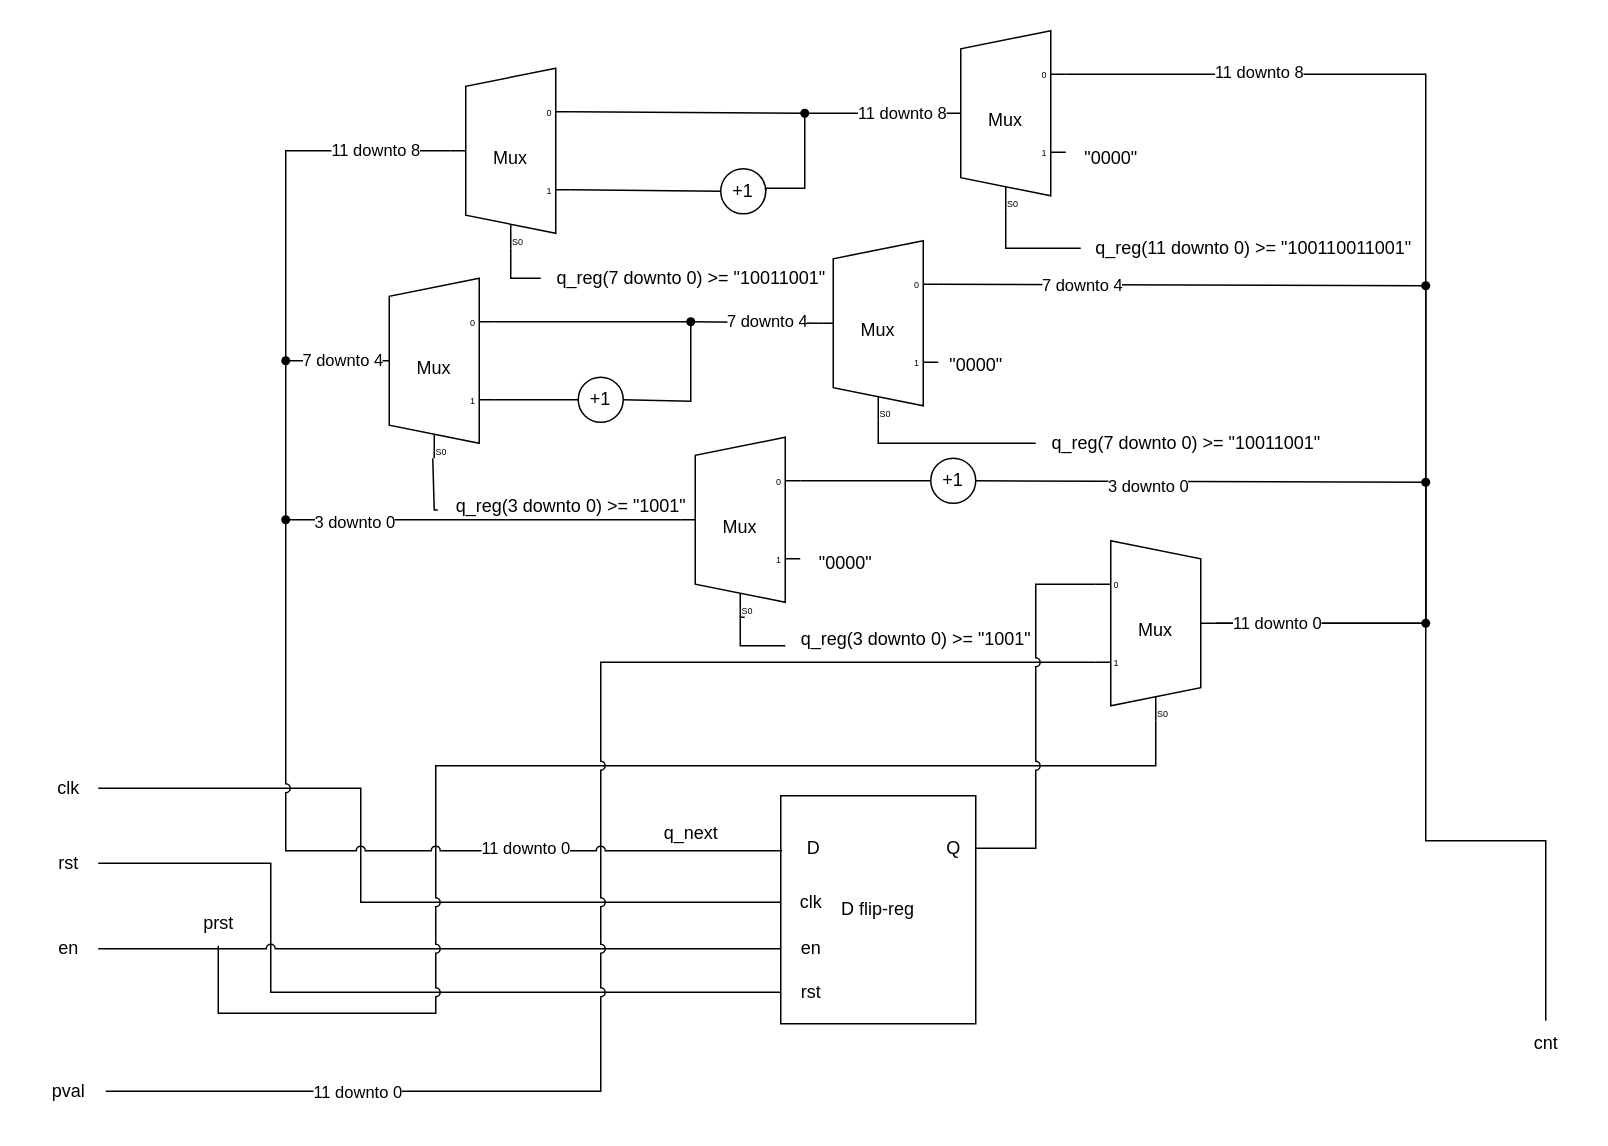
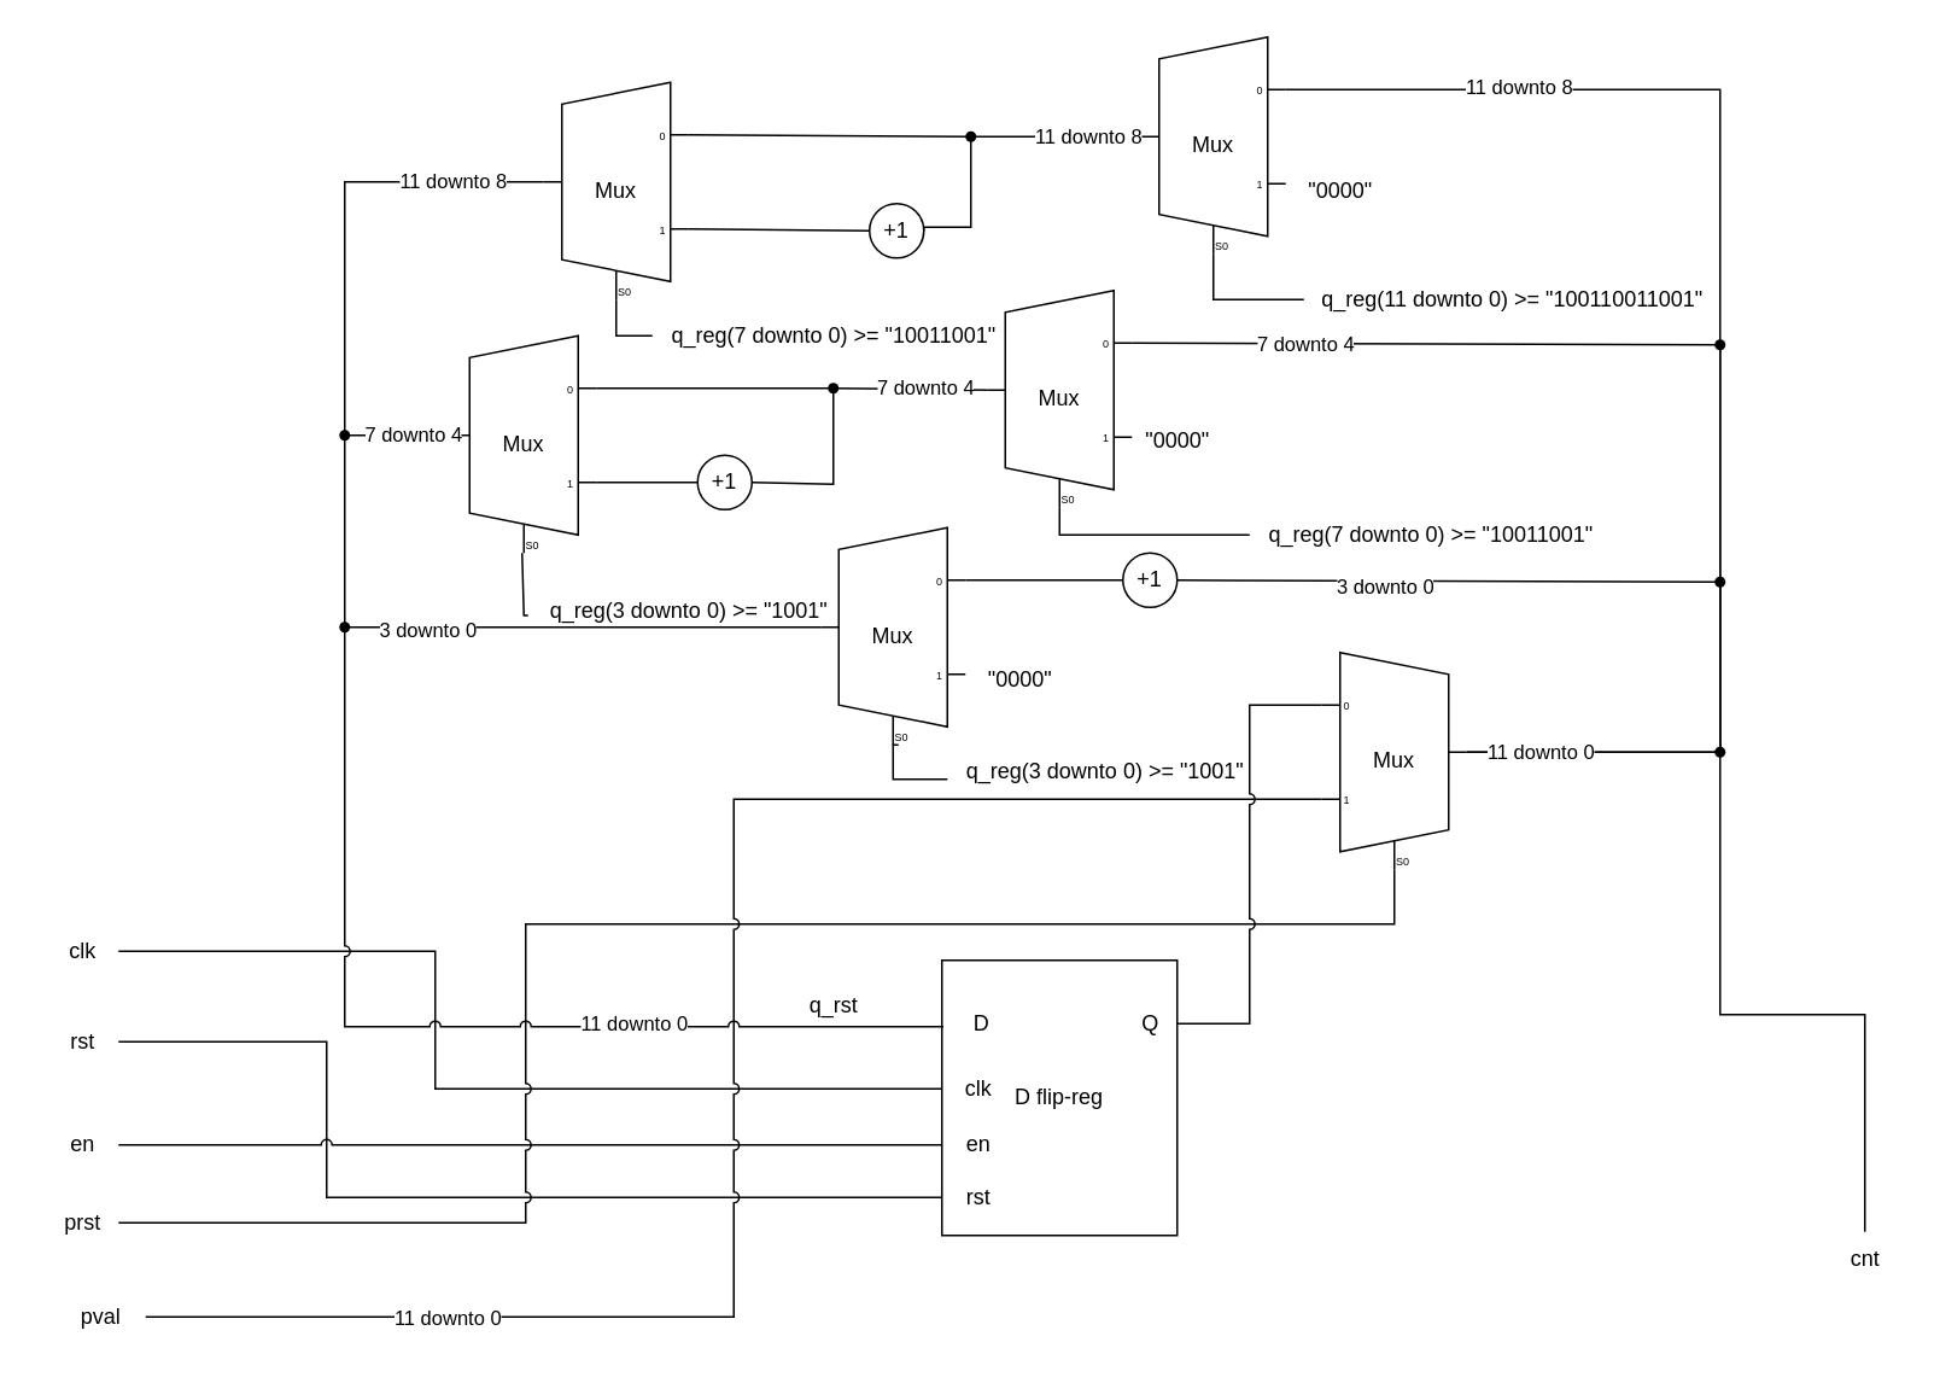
- <mxCell id="81" value="q_next" style="text;html=1;align=center;verticalAlign=middle;resizable=0;points=[];autosize=1;strokeColor=none;fillColor=none;" vertex="1" parent="1"><mxGeometry x="430" y="540" width="60" height="30" as="geometry" /></mxCell>
+ <mxCell id="81" value="q_rst" style="text;html=1;align=center;verticalAlign=middle;resizable=0;points=[];autosize=1;strokeColor=none;fillColor=none;" vertex="1" parent="1"><mxGeometry x="430" y="540" width="60" height="30" as="geometry" /></mxCell>
- <mxCell id="9" value="prst" style="text;html=1;align=center;verticalAlign=middle;resizable=0;points=[];autosize=1;strokeColor=none;fillColor=none;" vertex="1" parent="1"><mxGeometry x="125" y="600" width="40" height="30" as="geometry" /></mxCell>
+ <mxCell id="9" value="prst" style="text;html=1;align=center;verticalAlign=middle;resizable=0;points=[];autosize=1;strokeColor=none;fillColor=none;" vertex="1" parent="1"><mxGeometry x="25" y="660" width="40" height="30" as="geometry" /></mxCell>
- <mxCell id="10" value="pval" style="text;html=1;align=center;verticalAlign=middle;resizable=0;points=[];autosize=1;strokeColor=none;fillColor=none;" vertex="1" parent="1"><mxGeometry x="20" y="712" width="50" height="30" as="geometry" /></mxCell>
+ <mxCell id="10" value="pval" style="text;html=1;align=center;verticalAlign=middle;resizable=0;points=[];autosize=1;strokeColor=none;fillColor=none;" vertex="1" parent="1"><mxGeometry x="30" y="712" width="50" height="30" as="geometry" /></mxCell>
